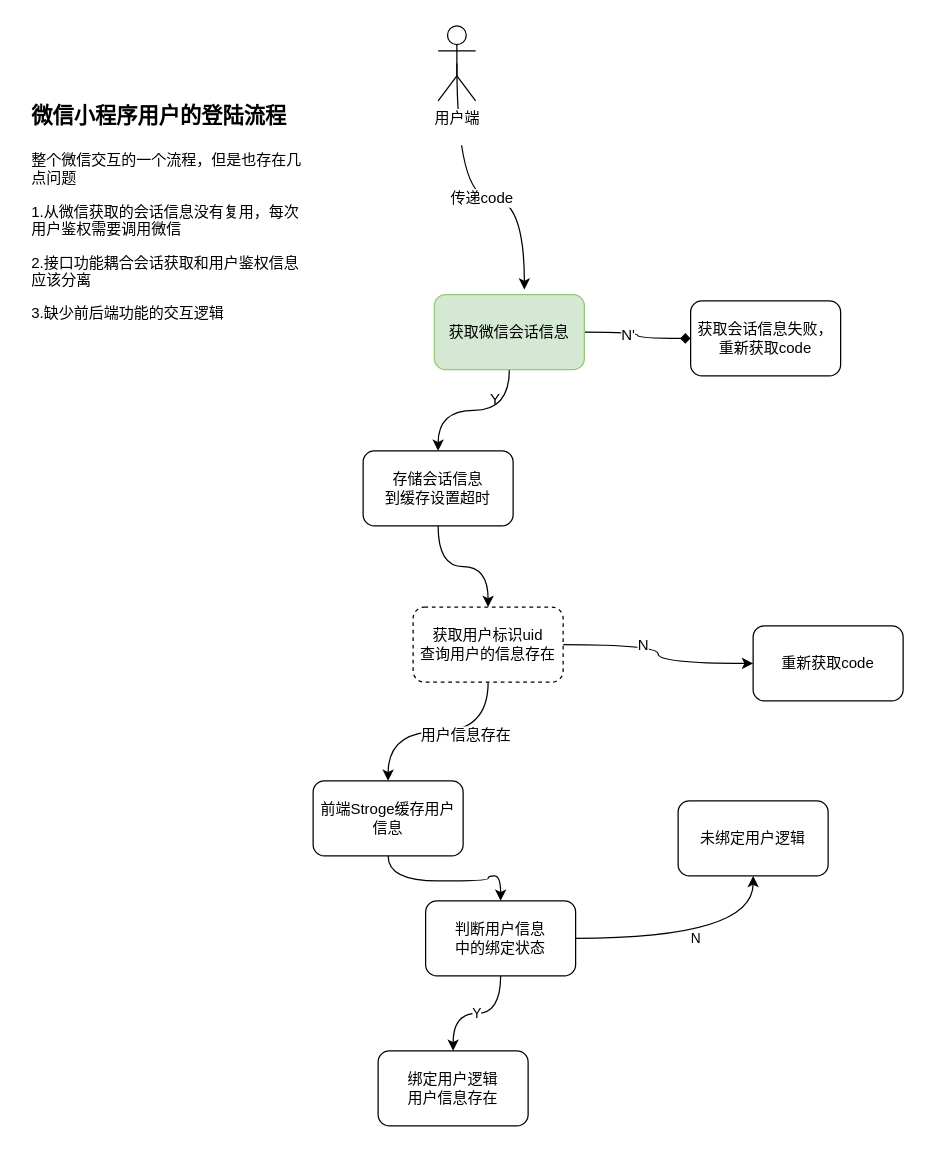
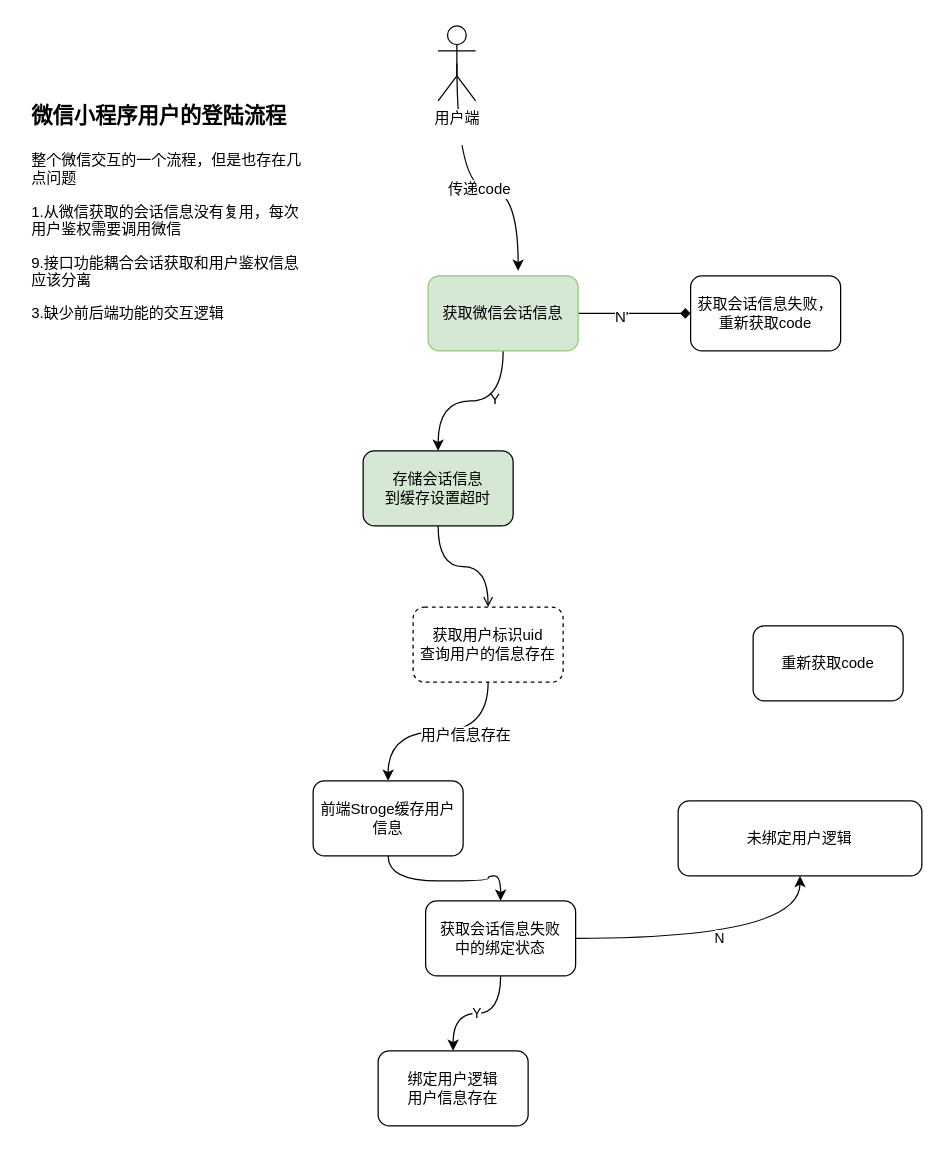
- <mxCell id="26" value="&lt;h1&gt;&lt;font style=&quot;font-size: 17px&quot;&gt;微信小程序用户的登陆流程&lt;/font&gt;&lt;/h1&gt;&lt;p&gt;整个微信交互的一个流程，但是也存在几点问题&lt;/p&gt;&lt;p&gt;1.从微信获取的会话信息没有复用，每次用户鉴权需要调用微信&lt;/p&gt;&lt;p&gt;2.接口功能耦合会话获取和用户鉴权信息应该分离&lt;/p&gt;&lt;p&gt;3.缺少前后端功能的交互逻辑&lt;br&gt;&lt;/p&gt;&lt;p&gt;&lt;br&gt;&lt;/p&gt;" style="text;html=1;strokeColor=none;fillColor=none;spacing=5;spacingTop=-20;whiteSpace=wrap;overflow=hidden;rounded=0;" parent="1" vertex="1"><mxGeometry x="20" y="70" width="230" height="190" as="geometry" /></mxCell>
+ <mxCell id="26" value="&lt;h1&gt;&lt;font style=&quot;font-size: 17px&quot;&gt;微信小程序用户的登陆流程&lt;/font&gt;&lt;/h1&gt;&lt;p&gt;整个微信交互的一个流程，但是也存在几点问题&lt;/p&gt;&lt;p&gt;1.从微信获取的会话信息没有复用，每次用户鉴权需要调用微信&lt;/p&gt;&lt;p&gt;9.接口功能耦合会话获取和用户鉴权信息应该分离&lt;/p&gt;&lt;p&gt;3.缺少前后端功能的交互逻辑&lt;br&gt;&lt;/p&gt;&lt;p&gt;&lt;br&gt;&lt;/p&gt;" style="text;html=1;strokeColor=none;fillColor=none;spacing=5;spacingTop=-20;whiteSpace=wrap;overflow=hidden;rounded=0;" parent="1" vertex="1"><mxGeometry x="20" y="70" width="230" height="190" as="geometry" /></mxCell>
- <mxCell id="5" value="获取微信会话信息" style="rounded=1;whiteSpace=wrap;html=1;fillColor=#d5e8d4;strokeColor=#92C973;" parent="1" vertex="1"><mxGeometry x="347" y="235" width="120" height="60" as="geometry" /></mxCell>
+ <mxCell id="5" value="获取微信会话信息" style="rounded=1;whiteSpace=wrap;html=1;fillColor=#d5e8d4;strokeColor=#92C973;" parent="1" vertex="1"><mxGeometry x="342" y="220" width="120" height="60" as="geometry" /></mxCell>
- <mxCell id="18" value="获取会话信息失败，重新获取code" style="rounded=1;whiteSpace=wrap;html=1;" parent="1" vertex="1"><mxGeometry x="552" y="240" width="120" height="60" as="geometry" /></mxCell>
+ <mxCell id="18" value="获取会话信息失败，重新获取code" style="rounded=1;whiteSpace=wrap;html=1;" parent="1" vertex="1"><mxGeometry x="552" y="220" width="120" height="60" as="geometry" /></mxCell>
- <mxCell id="7" value="&lt;div&gt;存储会话信息&lt;/div&gt;&lt;div&gt;到缓存设置超时&lt;/div&gt;" style="rounded=1;whiteSpace=wrap;html=1;" parent="1" vertex="1"><mxGeometry x="290" y="360" width="120" height="60" as="geometry" /></mxCell>
+ <mxCell id="7" value="&lt;div&gt;存储会话信息&lt;/div&gt;&lt;div&gt;到缓存设置超时&lt;/div&gt;" style="rounded=1;whiteSpace=wrap;html=1;fillColor=#d5e8d4;" parent="1" vertex="1"><mxGeometry x="290" y="360" width="120" height="60" as="geometry" /></mxCell>
- <mxCell id="6" value="" style="edgeStyle=orthogonalEdgeStyle;curved=1;rounded=0;orthogonalLoop=1;jettySize=auto;html=1;" parent="1" source="7" target="11" edge="1"><mxGeometry relative="1" as="geometry" /></mxCell>
+ <mxCell id="6" value="" style="edgeStyle=orthogonalEdgeStyle;curved=1;rounded=0;orthogonalLoop=1;jettySize=auto;html=1;endArrow=open;" parent="1" source="7" target="11" edge="1"><mxGeometry relative="1" as="geometry" /></mxCell>
- <mxCell id="9" value="" style="edgeStyle=orthogonalEdgeStyle;curved=1;rounded=0;orthogonalLoop=1;jettySize=auto;html=1;" parent="1" source="11" target="12" edge="1"><mxGeometry relative="1" as="geometry" /></mxCell>
- <mxCell id="10" value="N" style="text;html=1;resizable=0;points=[];align=center;verticalAlign=middle;labelBackgroundColor=#ffffff;" parent="9" vertex="1" connectable="0"><mxGeometry x="-0.25" relative="1" as="geometry"><mxPoint as="offset" /></mxGeometry></mxCell>
- <mxCell id="17" value="未绑定用户逻辑" style="rounded=1;whiteSpace=wrap;html=1;" parent="1" vertex="1"><mxGeometry x="542" y="640" width="120" height="60" as="geometry" /></mxCell>
+ <mxCell id="17" value="未绑定用户逻辑" style="rounded=1;whiteSpace=wrap;html=1;" parent="1" vertex="1"><mxGeometry x="542" y="640" width="195" height="60" as="geometry" /></mxCell>
- <mxCell id="15" value="&lt;div&gt;判断用户信息&lt;/div&gt;&lt;div&gt;中的绑定状态&lt;/div&gt;" style="rounded=1;whiteSpace=wrap;html=1;" parent="1" vertex="1"><mxGeometry x="340" y="720" width="120" height="60" as="geometry" /></mxCell>
+ <mxCell id="15" value="&lt;div&gt;获取会话信息失败&lt;/div&gt;&lt;div&gt;中的绑定状态&lt;/div&gt;" style="rounded=1;whiteSpace=wrap;html=1;" parent="1" vertex="1"><mxGeometry x="340" y="720" width="120" height="60" as="geometry" /></mxCell>
